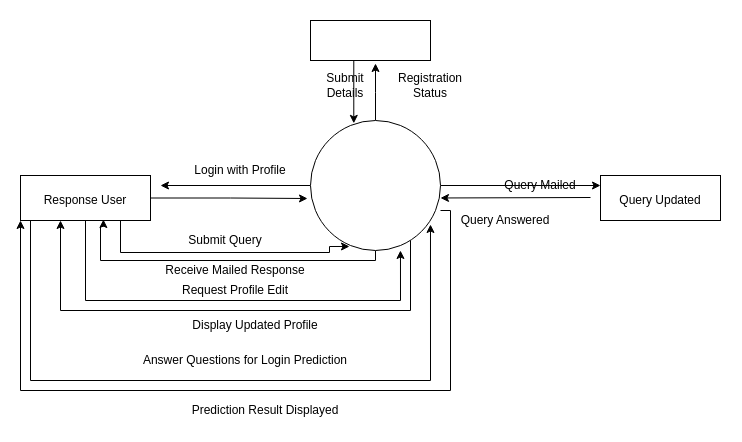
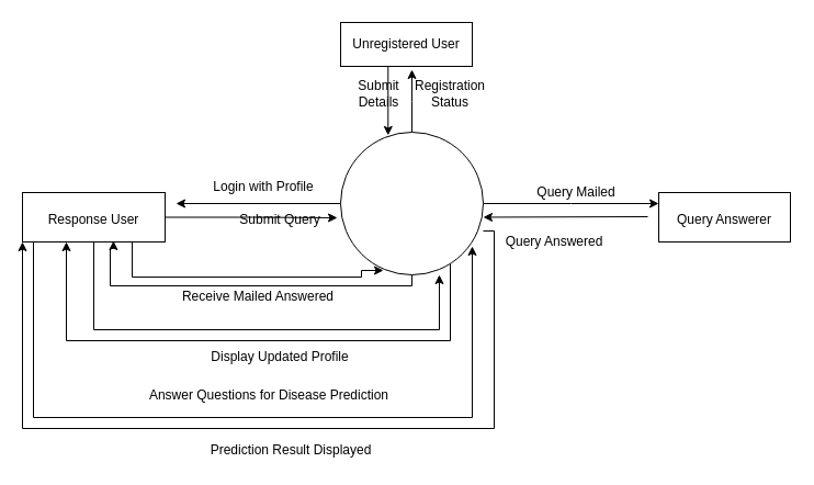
+ <mxCell id="18" value="Unregistered User" style="text;html=1;strokeColor=none;fillColor=none;align=center;verticalAlign=middle;whiteSpace=wrap;rounded=0;" vertex="1" parent="1"><mxGeometry x="310" y="30" width="120" height="20" as="geometry" /></mxCell>
- <mxCell id="22" value="Registration Status" style="text;html=1;strokeColor=none;fillColor=none;align=center;verticalAlign=middle;whiteSpace=wrap;rounded=0;" vertex="1" parent="1"><mxGeometry x="410" y="75" width="40" height="20" as="geometry" /></mxCell>
+ <mxCell id="22" value="Registration Status" style="text;html=1;strokeColor=none;fillColor=none;align=center;verticalAlign=middle;whiteSpace=wrap;rounded=0;" vertex="1" parent="1"><mxGeometry x="390" y="75" width="40" height="20" as="geometry" /></mxCell>
- <mxCell id="29" value="Query Mailed" style="text;html=1;strokeColor=none;fillColor=none;align=center;verticalAlign=middle;whiteSpace=wrap;rounded=0;" vertex="1" parent="1"><mxGeometry x="495" y="175" width="90" height="20" as="geometry" /></mxCell>
+ <mxCell id="29" value="Query Mailed" style="text;html=1;strokeColor=none;fillColor=none;align=center;verticalAlign=middle;whiteSpace=wrap;rounded=0;" vertex="1" parent="1"><mxGeometry x="480" y="165" width="90" height="20" as="geometry" /></mxCell>
- <mxCell id="20" value="Query Updated" style="text;html=1;strokeColor=none;fillColor=none;align=center;verticalAlign=middle;whiteSpace=wrap;rounded=0;" vertex="1" parent="1"><mxGeometry x="600" y="190" width="120" height="20" as="geometry" /></mxCell>
+ <mxCell id="20" value="Query Answerer" style="text;html=1;strokeColor=none;fillColor=none;align=center;verticalAlign=middle;whiteSpace=wrap;rounded=0;" vertex="1" parent="1"><mxGeometry x="600" y="190" width="120" height="20" as="geometry" /></mxCell>
- <mxCell id="24" value="Submit Query" style="text;html=1;strokeColor=none;fillColor=none;align=center;verticalAlign=middle;whiteSpace=wrap;rounded=0;" vertex="1" parent="1"><mxGeometry x="180" y="230" width="90" height="20" as="geometry" /></mxCell>
+ <mxCell id="24" value="Submit Query" style="text;html=1;strokeColor=none;fillColor=none;align=center;verticalAlign=middle;whiteSpace=wrap;rounded=0;" vertex="1" parent="1"><mxGeometry x="210" y="190" width="90" height="20" as="geometry" /></mxCell>
- <mxCell id="25" value="Receive Mailed Response" style="text;html=1;strokeColor=none;fillColor=none;align=center;verticalAlign=middle;whiteSpace=wrap;rounded=0;" vertex="1" parent="1"><mxGeometry x="160" y="260" width="150" height="20" as="geometry" /></mxCell>
+ <mxCell id="25" value="Receive Mailed Answered" style="text;html=1;strokeColor=none;fillColor=none;align=center;verticalAlign=middle;whiteSpace=wrap;rounded=0;" vertex="1" parent="1"><mxGeometry x="160" y="260" width="150" height="20" as="geometry" /></mxCell>
- <mxCell id="26" value="Request Profile Edit" style="text;html=1;strokeColor=none;fillColor=none;align=center;verticalAlign=middle;whiteSpace=wrap;rounded=0;" vertex="1" parent="1"><mxGeometry x="175" y="280" width="120" height="20" as="geometry" /></mxCell>
- <mxCell id="31" value="Answer Questions for Login Prediction" style="text;html=1;strokeColor=none;fillColor=none;align=center;verticalAlign=middle;whiteSpace=wrap;rounded=0;" vertex="1" parent="1"><mxGeometry x="130" y="350" width="230" height="20" as="geometry" /></mxCell>
+ <mxCell id="31" value="Answer Questions for Disease Prediction" style="text;html=1;strokeColor=none;fillColor=none;align=center;verticalAlign=middle;whiteSpace=wrap;rounded=0;" vertex="1" parent="1"><mxGeometry x="130" y="350" width="230" height="20" as="geometry" /></mxCell>
